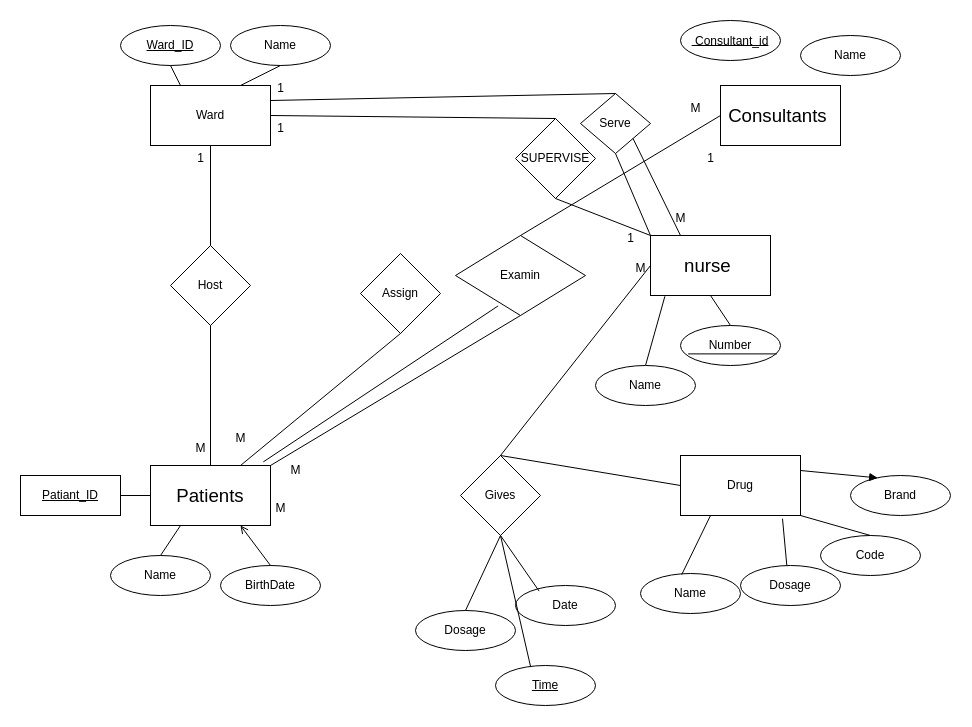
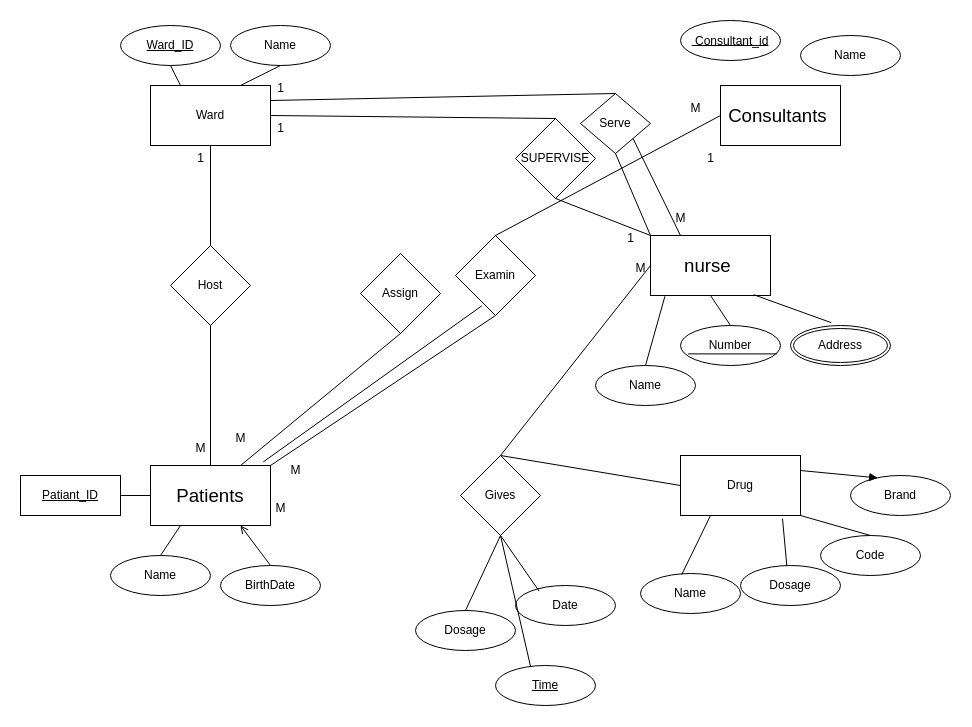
- <mxCell id="30" value="Examin" style="rhombus;whiteSpace=wrap;html=1;" parent="1" vertex="1"><mxGeometry x="455" y="235" width="130" height="80" as="geometry" /></mxCell>
+ <mxCell id="30" value="Examin" style="rhombus;whiteSpace=wrap;html=1;" parent="1" vertex="1"><mxGeometry x="455" y="235" width="80" height="80" as="geometry" /></mxCell>
+ <mxCell id="25" value="" style="endArrow=none;html=1;rounded=0;entryX=0.408;entryY=-0.07;entryDx=0;entryDy=0;entryPerimeter=0;exitX=0.86;exitY=0.987;exitDx=0;exitDy=0;exitPerimeter=0;" parent="1" source="20" target="22" edge="1"><mxGeometry width="50" height="50" relative="1" as="geometry"><mxPoint x="470" y="405" as="sourcePoint" /><mxPoint x="520" y="355" as="targetPoint" /></mxGeometry></mxCell>
+ <mxCell id="22" value="Address" style="ellipse;shape=doubleEllipse;margin=3;whiteSpace=wrap;html=1;align=center;" parent="1" vertex="1"><mxGeometry x="790" y="325" width="100" height="40" as="geometry" /></mxCell>
